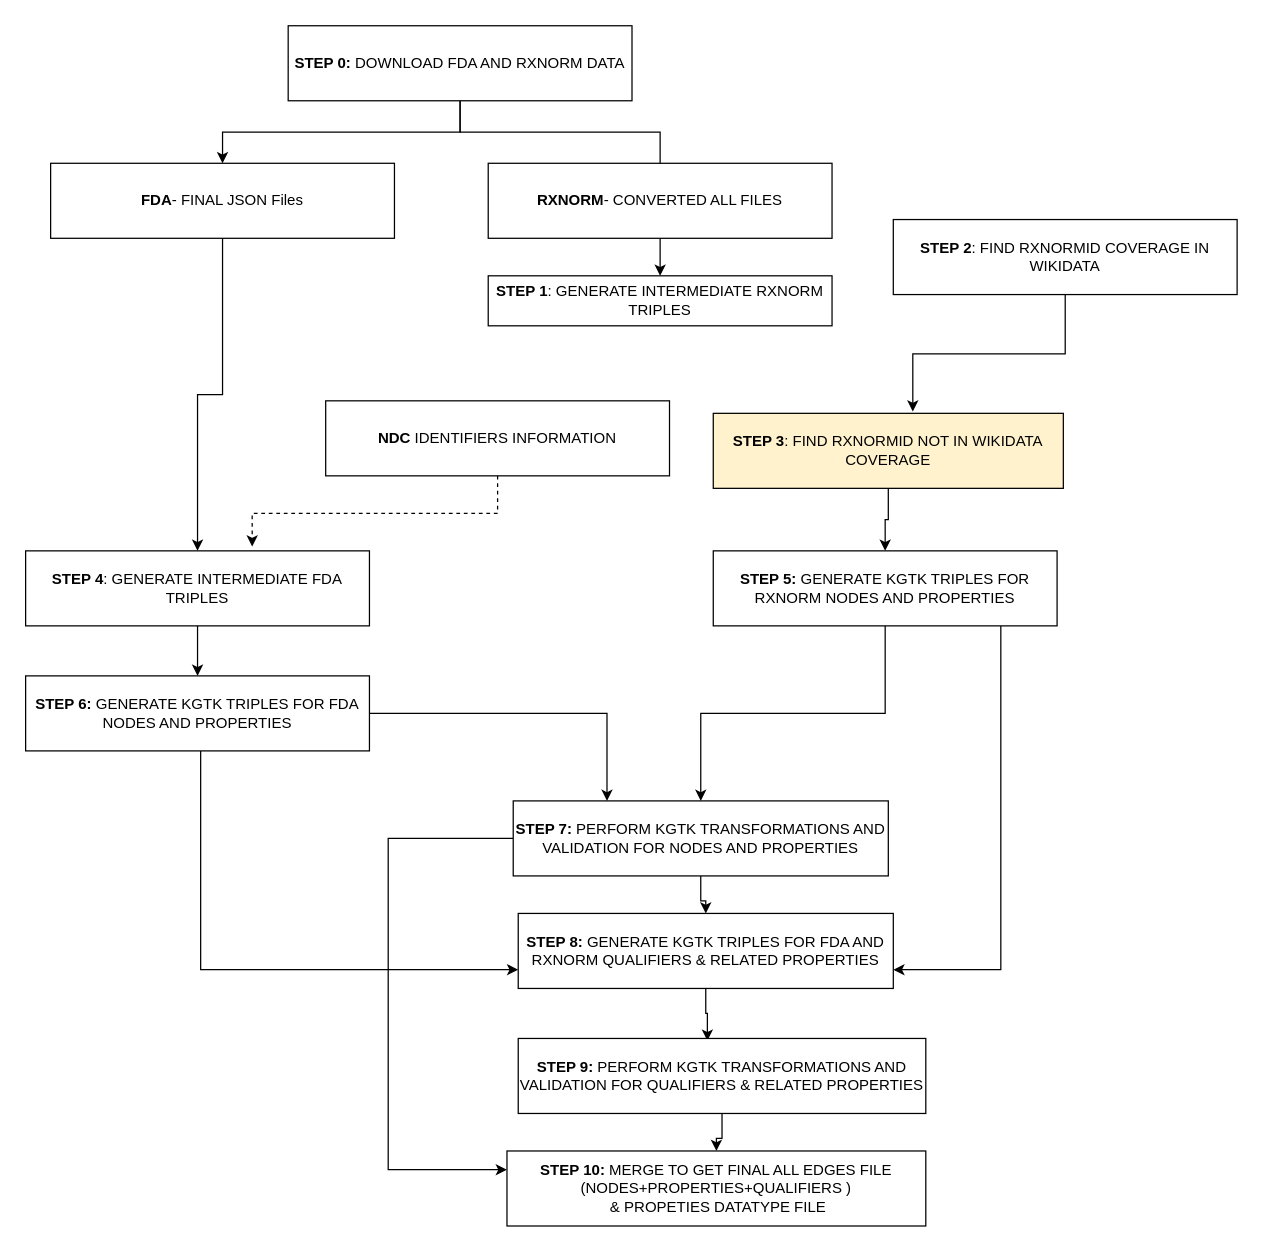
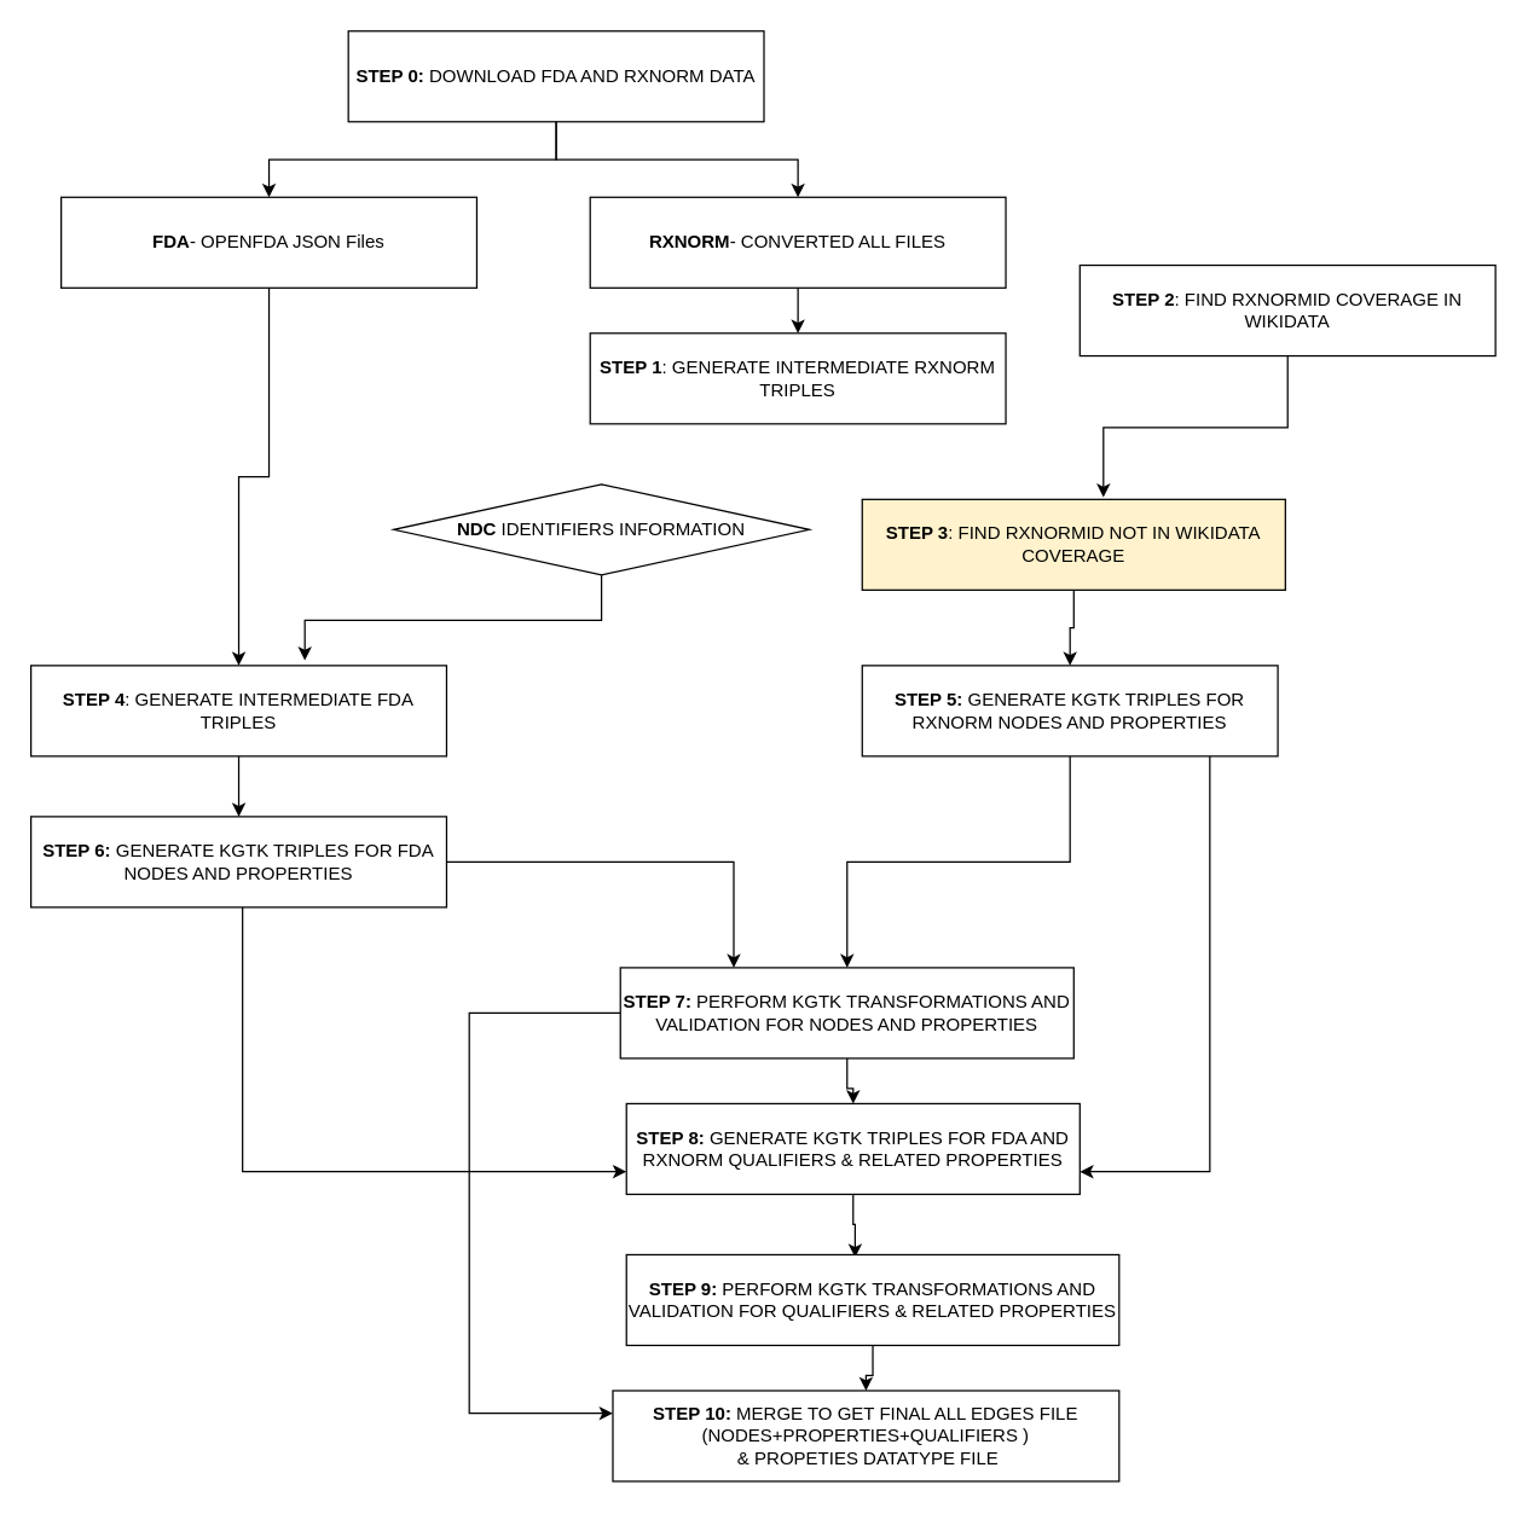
- <mxCell id="7" style="edgeStyle=orthogonalEdgeStyle;rounded=0;orthogonalLoop=1;jettySize=auto;html=1;endArrow=none;" edge="1" parent="1" source="8" target="5"><mxGeometry relative="1" as="geometry" /></mxCell>
+ <mxCell id="7" style="edgeStyle=orthogonalEdgeStyle;rounded=0;orthogonalLoop=1;jettySize=auto;html=1;" edge="1" parent="1" source="8" target="5"><mxGeometry relative="1" as="geometry" /></mxCell>
- <mxCell id="3" value="&lt;b&gt;FDA&lt;/b&gt;- FINAL JSON Files" style="rounded=0;whiteSpace=wrap;html=1;" vertex="1" parent="1"><mxGeometry x="40" y="130" width="275" height="60" as="geometry" /></mxCell>
+ <mxCell id="3" value="&lt;b&gt;FDA&lt;/b&gt;- OPENFDA JSON Files" style="rounded=0;whiteSpace=wrap;html=1;" vertex="1" parent="1"><mxGeometry x="40" y="130" width="275" height="60" as="geometry" /></mxCell>
- <mxCell id="9" value="&lt;b&gt;STEP 1&lt;/b&gt;: GENERATE INTERMEDIATE RXNORM TRIPLES" style="rounded=0;whiteSpace=wrap;html=1;" vertex="1" parent="1"><mxGeometry x="390" y="220" width="275" height="40" as="geometry" /></mxCell>
+ <mxCell id="9" value="&lt;b&gt;STEP 1&lt;/b&gt;: GENERATE INTERMEDIATE RXNORM TRIPLES" style="rounded=0;whiteSpace=wrap;html=1;" vertex="1" parent="1"><mxGeometry x="390" y="220" width="275" height="60" as="geometry" /></mxCell>
- <mxCell id="15" value="&lt;b&gt;NDC &lt;/b&gt;IDENTIFIERS INFORMATION" style="rounded=0;whiteSpace=wrap;html=1;" vertex="1" parent="1"><mxGeometry x="260" y="320" width="275" height="60" as="geometry" /></mxCell>
+ <mxCell id="15" value="&lt;b&gt;NDC &lt;/b&gt;IDENTIFIERS INFORMATION" style="rhombus;whiteSpace=wrap;html=1;" vertex="1" parent="1"><mxGeometry x="260" y="320" width="275" height="60" as="geometry" /></mxCell>
- <mxCell id="14" style="edgeStyle=orthogonalEdgeStyle;rounded=0;orthogonalLoop=1;jettySize=auto;html=1;entryX=0.659;entryY=-0.057;entryDx=0;entryDy=0;entryPerimeter=0;dashed=1;" edge="1" parent="1" source="15" target="17"><mxGeometry relative="1" as="geometry"><Array as="points"><mxPoint x="398" y="410" /><mxPoint x="201" y="410" /></Array></mxGeometry></mxCell>
+ <mxCell id="14" style="edgeStyle=orthogonalEdgeStyle;rounded=0;orthogonalLoop=1;jettySize=auto;html=1;entryX=0.659;entryY=-0.057;entryDx=0;entryDy=0;entryPerimeter=0;" edge="1" parent="1" source="15" target="17"><mxGeometry relative="1" as="geometry"><Array as="points"><mxPoint x="398" y="410" /><mxPoint x="201" y="410" /></Array></mxGeometry></mxCell>
